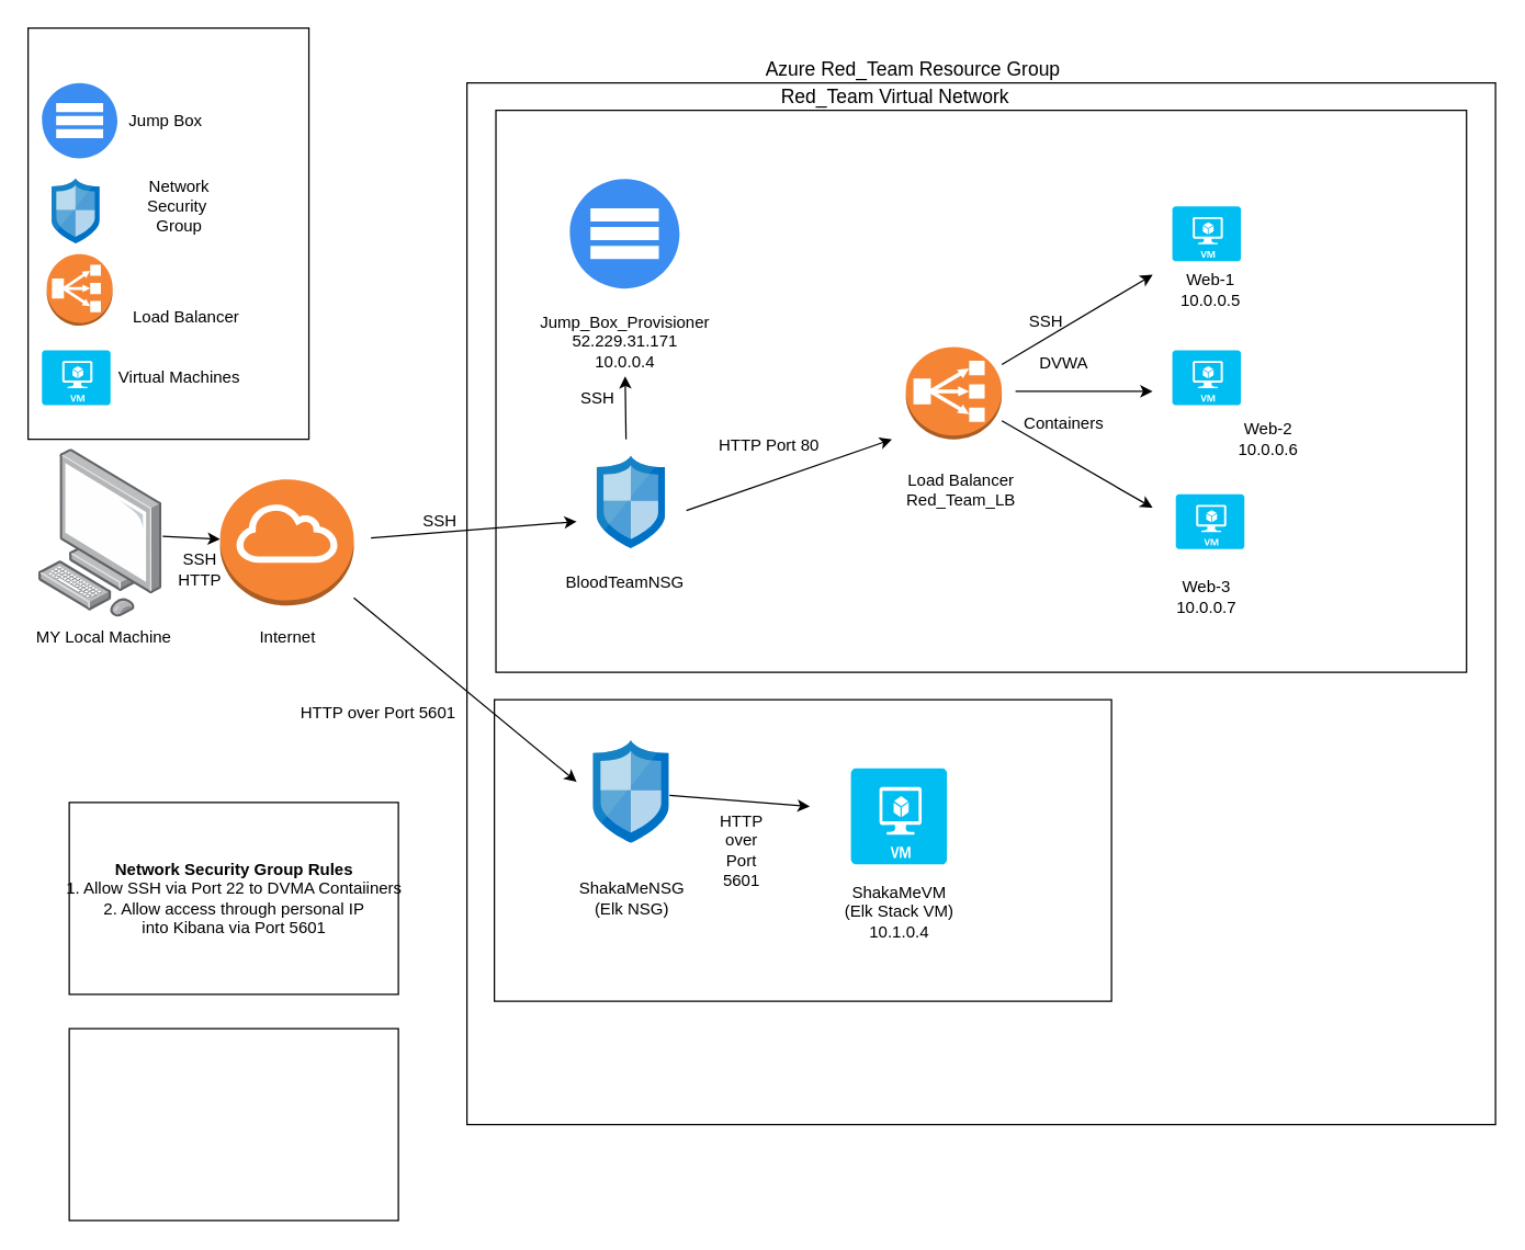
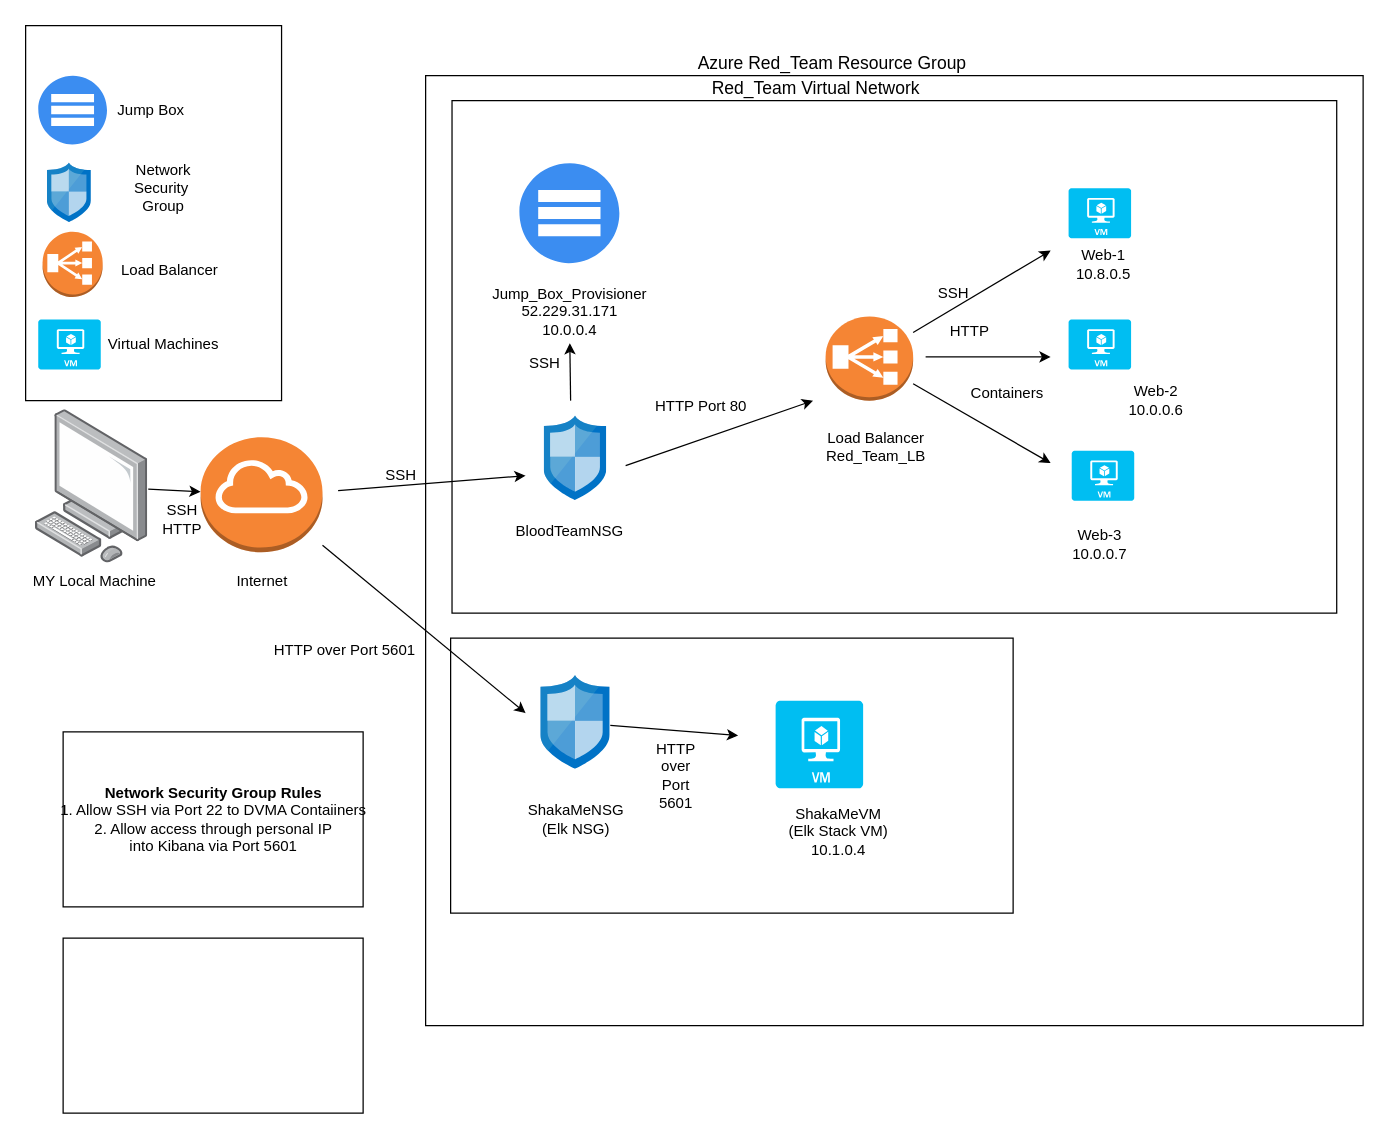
- <mxCell id="10" value="Web-1&lt;br&gt;10.0.0.5" style="text;html=1;align=center;verticalAlign=middle;resizable=0;points=[];autosize=1;strokeColor=none;" parent="1" vertex="1"><mxGeometry x="851.88" y="196" width="60" height="30" as="geometry" /></mxCell>
+ <mxCell id="10" value="Web-1&lt;br&gt;10.8.0.5" style="text;html=1;align=center;verticalAlign=middle;resizable=0;points=[];autosize=1;strokeColor=none;" parent="1" vertex="1"><mxGeometry x="851.88" y="196" width="60" height="30" as="geometry" /></mxCell>
- <mxCell id="56" value="Load Balancer" style="text;html=1;align=center;verticalAlign=middle;resizable=0;points=[];autosize=1;strokeColor=none;" parent="1" vertex="1"><mxGeometry x="90.1" y="221" width="90" height="20" as="geometry" /></mxCell>
+ <mxCell id="56" value="Load Balancer" style="text;html=1;align=center;verticalAlign=middle;resizable=0;points=[];autosize=1;strokeColor=none;" parent="1" vertex="1"><mxGeometry x="90.1" y="206" width="90" height="20" as="geometry" /></mxCell>
- <mxCell id="40" value="DVWA" style="text;html=1;align=center;verticalAlign=middle;resizable=0;points=[];autosize=1;strokeColor=none;" parent="1" vertex="1"><mxGeometry x="750" y="255" width="50" height="20" as="geometry" /></mxCell>
+ <mxCell id="40" value="HTTP" style="text;html=1;align=center;verticalAlign=middle;resizable=0;points=[];autosize=1;strokeColor=none;" parent="1" vertex="1"><mxGeometry x="750" y="255" width="50" height="20" as="geometry" /></mxCell>
- <mxCell id="41" value="Containers" style="text;html=1;align=center;verticalAlign=middle;resizable=0;points=[];autosize=1;strokeColor=none;" parent="1" vertex="1"><mxGeometry x="740" y="298.68" width="70" height="20" as="geometry" /></mxCell>
+ <mxCell id="41" value="Containers" style="text;html=1;align=center;verticalAlign=middle;resizable=0;points=[];autosize=1;strokeColor=none;" parent="1" vertex="1"><mxGeometry x="770" y="303.68" width="70" height="20" as="geometry" /></mxCell>
- <mxCell id="18" value="ShakaMeVM&lt;br&gt;(Elk Stack VM)&lt;br&gt;10.1.0.4" style="text;html=1;align=center;verticalAlign=middle;resizable=0;points=[];autosize=1;strokeColor=none;" parent="1" vertex="1"><mxGeometry x="610" y="640" width="90" height="50" as="geometry" /></mxCell>
+ <mxCell id="18" value="ShakaMeVM&lt;br&gt;(Elk Stack VM)&lt;br&gt;10.1.0.4" style="text;html=1;align=center;verticalAlign=middle;resizable=0;points=[];autosize=1;strokeColor=none;" parent="1" vertex="1"><mxGeometry x="625" y="640" width="90" height="50" as="geometry" /></mxCell>
